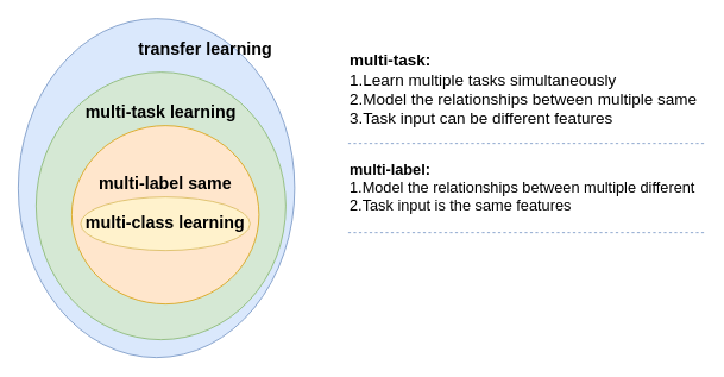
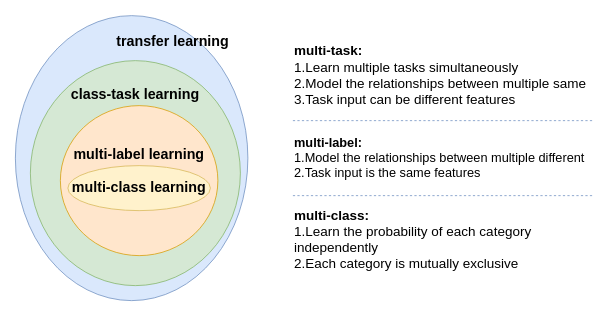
- <mxCell id="13" value="multi-task learning" style="text;html=1;align=center;verticalAlign=middle;whiteSpace=wrap;rounded=0;fontStyle=1;fontSize=19;" parent="7" vertex="1"><mxGeometry x="72" y="90" width="176" height="30" as="geometry" /></mxCell>
+ <mxCell id="13" value="class-task learning" style="text;html=1;align=center;verticalAlign=middle;whiteSpace=wrap;rounded=0;fontStyle=1;fontSize=19;" parent="7" vertex="1"><mxGeometry x="72" y="90" width="176" height="30" as="geometry" /></mxCell>
- <mxCell id="14" value="multi-label same" style="text;html=1;align=center;verticalAlign=middle;whiteSpace=wrap;rounded=0;fontStyle=1;fontSize=19;" parent="7" vertex="1"><mxGeometry x="50" y="170" width="230" height="30" as="geometry" /></mxCell>
+ <mxCell id="14" value="multi-label learning" style="text;html=1;align=center;verticalAlign=middle;whiteSpace=wrap;rounded=0;fontStyle=1;fontSize=19;" parent="7" vertex="1"><mxGeometry x="50" y="170" width="230" height="30" as="geometry" /></mxCell>
+ <mxCell id="5" value="&lt;b style=&quot;font-size: 18px;&quot;&gt;&lt;font style=&quot;font-size: 18px;&quot;&gt;multi-class:&lt;/font&gt;&lt;/b&gt;&lt;div style=&quot;font-size: 18px;&quot;&gt;&lt;font style=&quot;font-size: 18px;&quot;&gt;1.Learn the probability of each category independently&lt;/font&gt;&lt;/div&gt;&lt;div style=&quot;font-size: 18px;&quot;&gt;&lt;font style=&quot;font-size: 18px;&quot;&gt;2.Each category is mutually exclusive&lt;/font&gt;&lt;/div&gt;&lt;div style=&quot;font-size: 18px;&quot;&gt;&lt;br style=&quot;font-size: 18px;&quot;&gt;&lt;/div&gt;" style="text;html=1;align=left;verticalAlign=middle;whiteSpace=wrap;rounded=0;fontSize=18;" parent="1" vertex="1"><mxGeometry x="390" y="290" width="400" height="80" as="geometry" /></mxCell>
